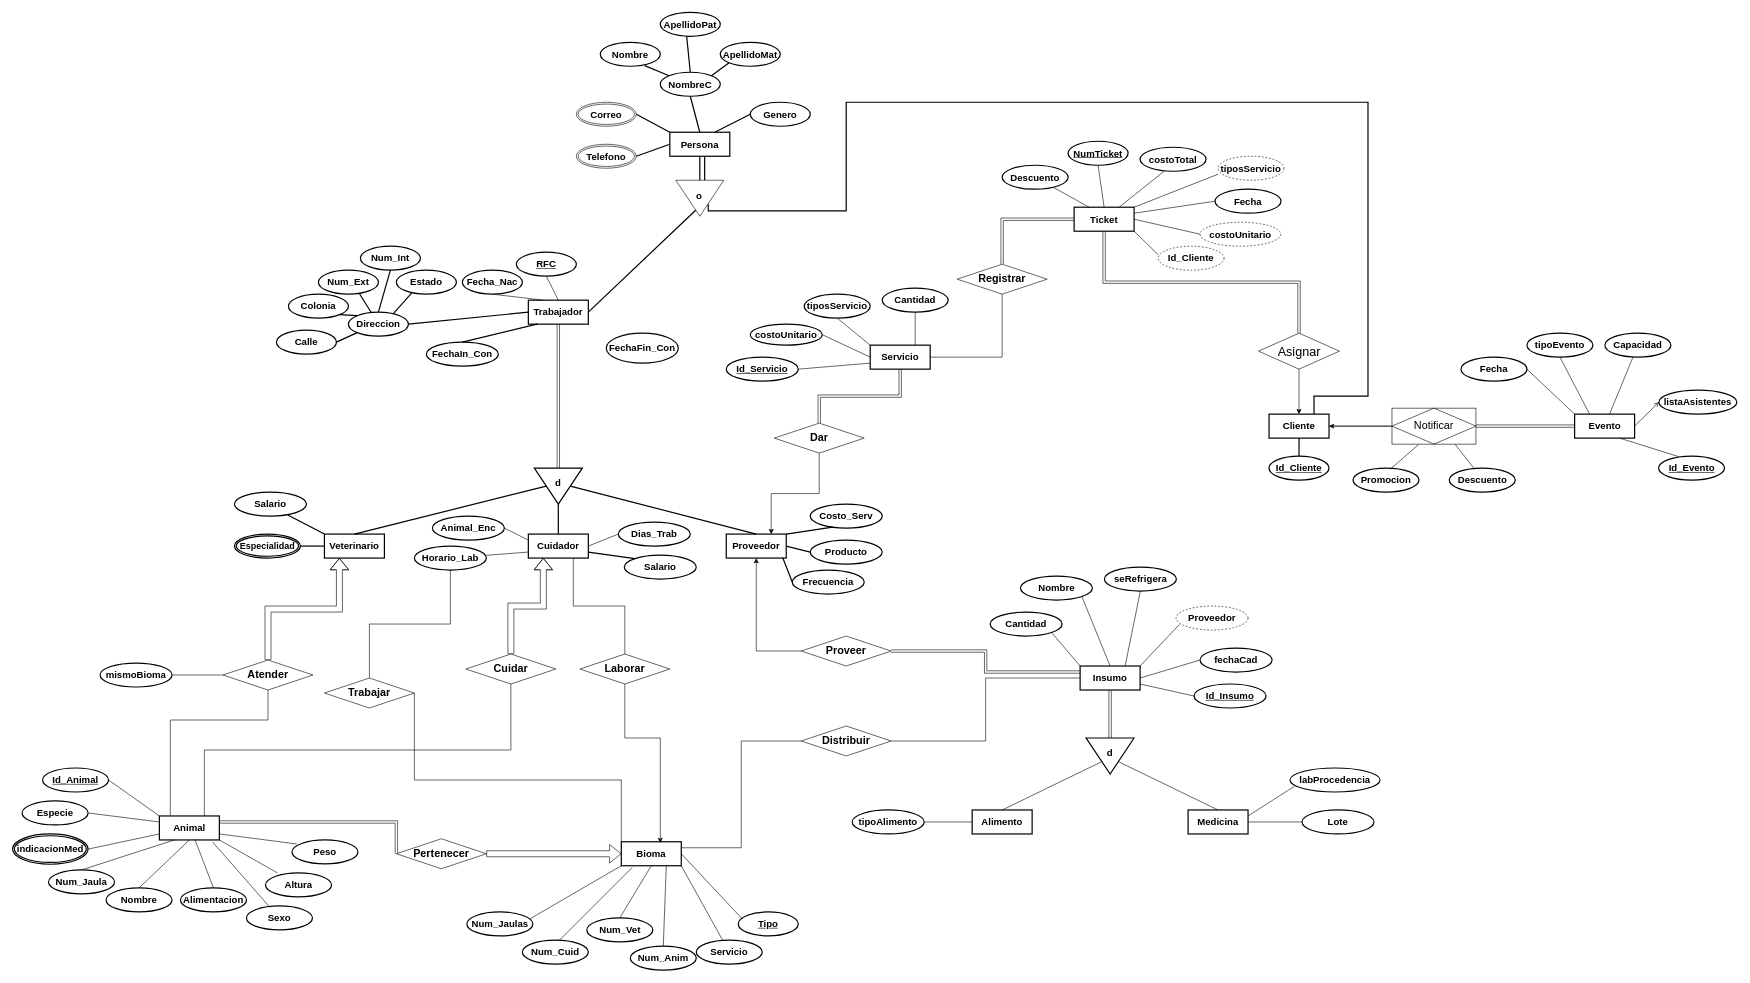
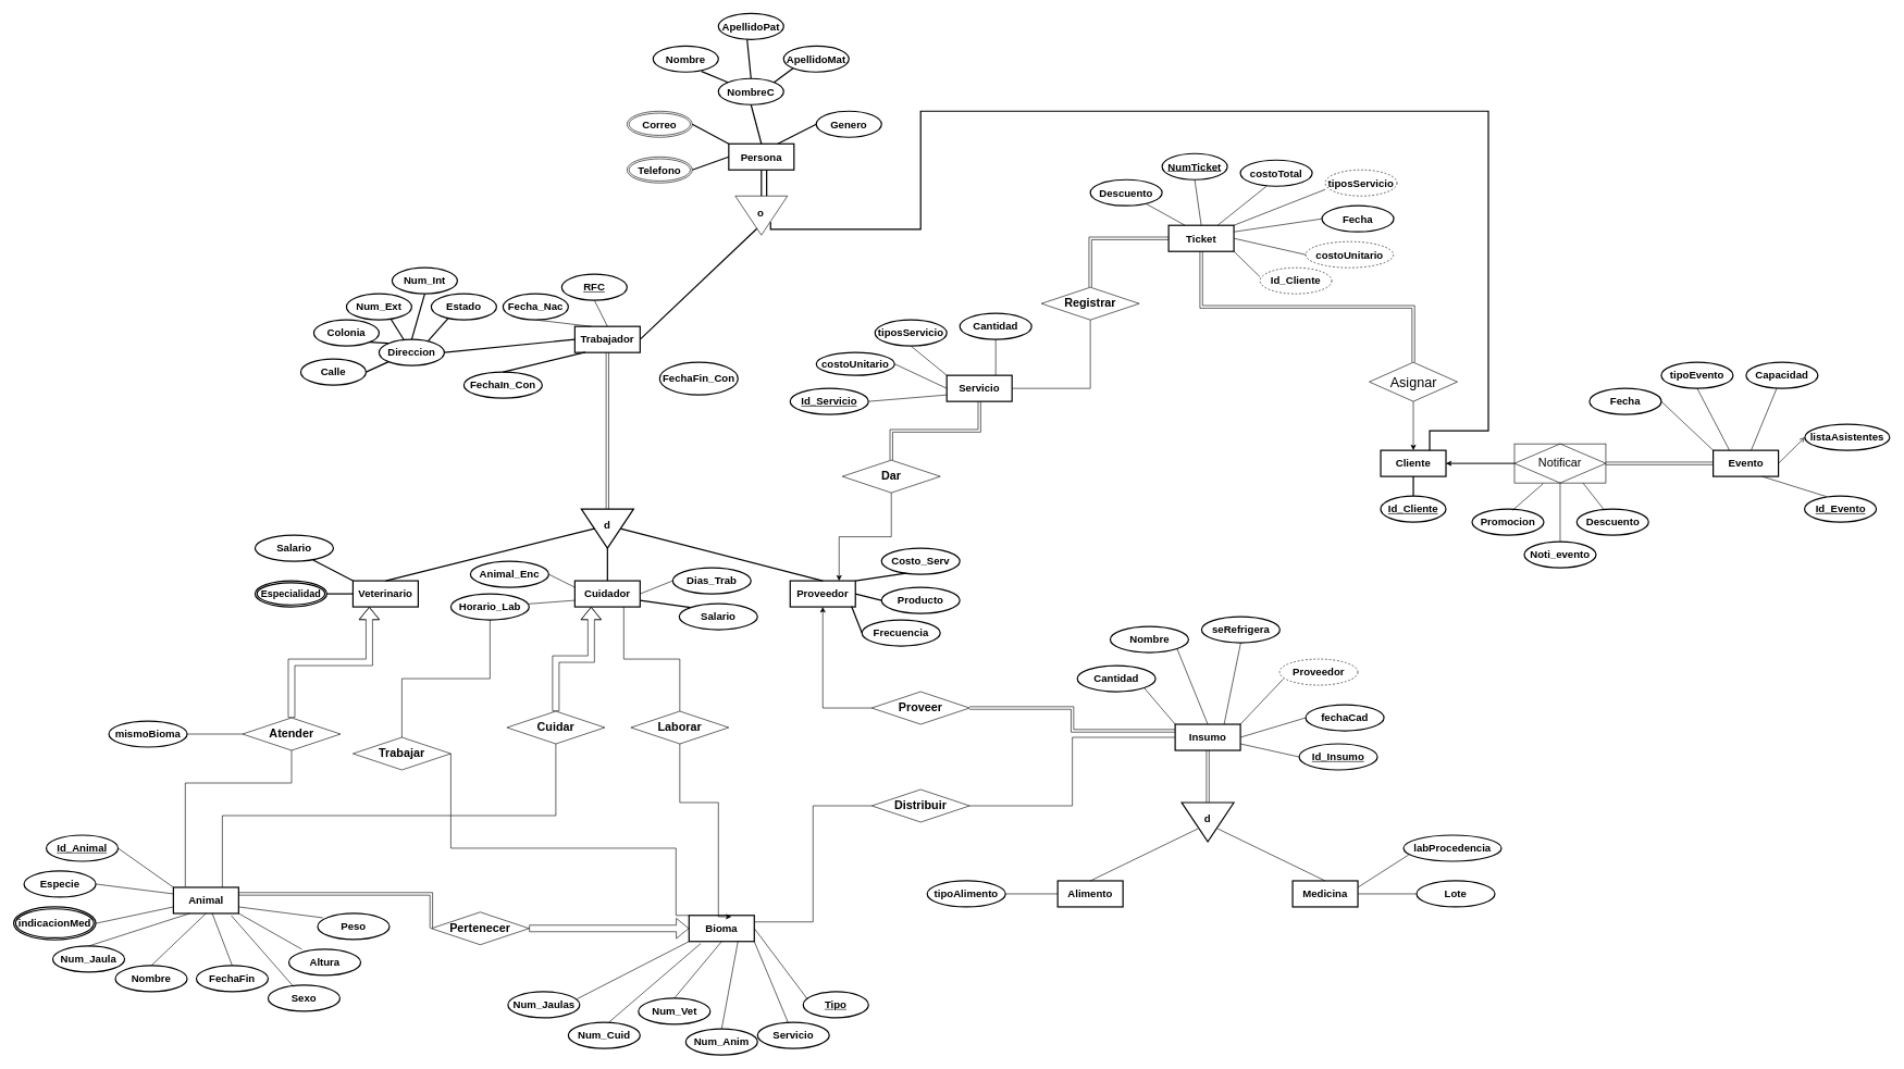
+ <mxCell id="156" style="rounded=0;orthogonalLoop=1;jettySize=auto;html=1;endArrow=none;endFill=0;entryX=0.5;entryY=1;entryDx=0;entryDy=0;exitX=0.5;exitY=0;exitDx=0;exitDy=0;" edge="1" parent="1" source="154" target="186"><mxGeometry relative="1" as="geometry"><mxPoint x="2390" y="735" as="targetPoint" /><mxPoint x="2467" y="802" as="sourcePoint" /></mxGeometry></mxCell>
+ <mxCell id="154" value="&lt;font style=&quot;font-size: 16px;&quot;&gt;&lt;b&gt;Noti_evento&lt;br&gt;&lt;/b&gt;&lt;/font&gt;" style="ellipse;whiteSpace=wrap;html=1;align=center;shadow=0;strokeColor=default;strokeWidth=2;fontFamily=Helvetica;fontSize=12;fontColor=default;fillColor=default;" vertex="1" parent="1"><mxGeometry x="2335" y="830" width="110" height="40" as="geometry" /></mxCell>
- <mxCell id="45" value="&lt;font style=&quot;font-size: 16px;&quot;&gt;&lt;span&gt;Bioma&lt;/span&gt;&lt;/font&gt;" style="whiteSpace=wrap;html=1;align=center;strokeWidth=2;fontStyle=1" vertex="1" parent="1"><mxGeometry x="1035" y="1403" width="100" height="40" as="geometry" /></mxCell>
+ <mxCell id="45" value="&lt;font style=&quot;font-size: 16px;&quot;&gt;&lt;span&gt;Bioma&lt;/span&gt;&lt;/font&gt;" style="whiteSpace=wrap;html=1;align=center;strokeWidth=2;fontStyle=1" vertex="1" parent="1"><mxGeometry x="1055" y="1403" width="100" height="40" as="geometry" /></mxCell>
- <mxCell id="94" value="&lt;font style=&quot;font-size: 16px;&quot;&gt;&lt;b&gt;Alimentacion&lt;br&gt;&lt;/b&gt;&lt;/font&gt;" style="ellipse;whiteSpace=wrap;html=1;align=center;shadow=0;strokeColor=default;strokeWidth=2;fontFamily=Helvetica;fontSize=12;fontColor=default;fillColor=default;" vertex="1" parent="1"><mxGeometry x="300" y="1480" width="110" height="40" as="geometry" /></mxCell>
+ <mxCell id="94" value="&lt;font style=&quot;font-size: 16px;&quot;&gt;&lt;b&gt;FechaFin&lt;br&gt;&lt;/b&gt;&lt;/font&gt;" style="ellipse;whiteSpace=wrap;html=1;align=center;shadow=0;strokeColor=default;strokeWidth=2;fontFamily=Helvetica;fontSize=12;fontColor=default;fillColor=default;" vertex="1" parent="1"><mxGeometry x="300" y="1480" width="110" height="40" as="geometry" /></mxCell>
